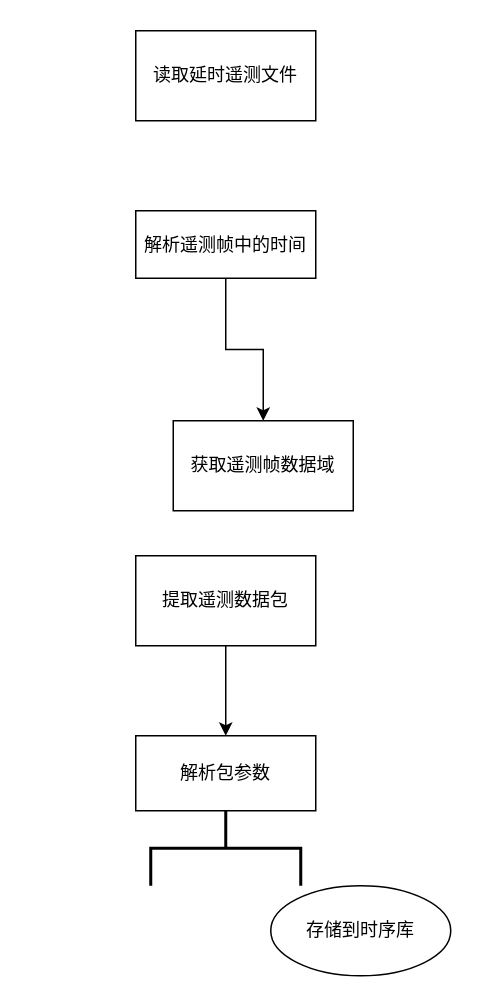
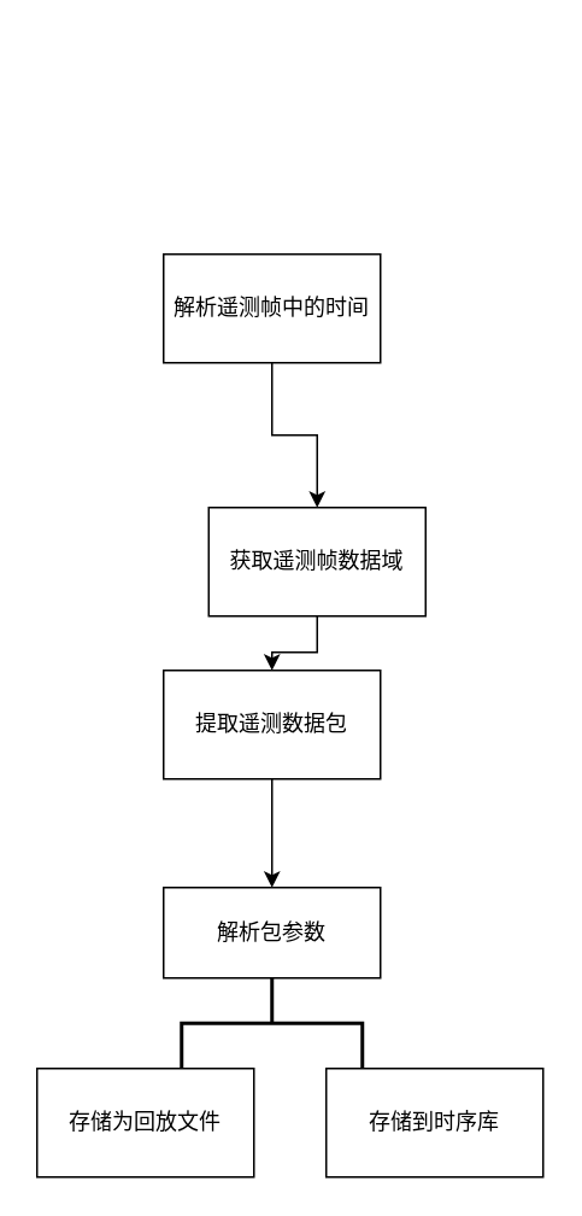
- <mxCell id="2" value="读取延时遥测文件" style="rounded=0;whiteSpace=wrap;html=1;" vertex="1" parent="1"><mxGeometry x="90" y="20" width="120" height="60" as="geometry" /></mxCell>
- <mxCell id="4" value="解析遥测帧中的时间" style="rounded=0;whiteSpace=wrap;html=1;" vertex="1" parent="1"><mxGeometry x="90" y="140" width="120" height="45" as="geometry" /></mxCell>
+ <mxCell id="4" value="解析遥测帧中的时间" style="rounded=0;whiteSpace=wrap;html=1;" vertex="1" parent="1"><mxGeometry x="90" y="140" width="120" height="60" as="geometry" /></mxCell>
+ <mxCell id="5" style="edgeStyle=orthogonalEdgeStyle;rounded=0;orthogonalLoop=1;jettySize=auto;html=1;exitX=0.5;exitY=1;exitDx=0;exitDy=0;" edge="1" parent="1" source="6" target="8"><mxGeometry relative="1" as="geometry" /></mxCell>
+ <mxCell id="11" value="存储为回放文件" style="rounded=0;whiteSpace=wrap;html=1;" vertex="1" parent="1"><mxGeometry x="20" y="590" width="120" height="60" as="geometry" /></mxCell>
- <mxCell id="12" value="存储到时序库" style="ellipse;whiteSpace=wrap;html=1;" vertex="1" parent="1"><mxGeometry x="180" y="590" width="120" height="60" as="geometry" /></mxCell>
+ <mxCell id="12" value="存储到时序库" style="rounded=0;whiteSpace=wrap;html=1;" vertex="1" parent="1"><mxGeometry x="180" y="590" width="120" height="60" as="geometry" /></mxCell>
